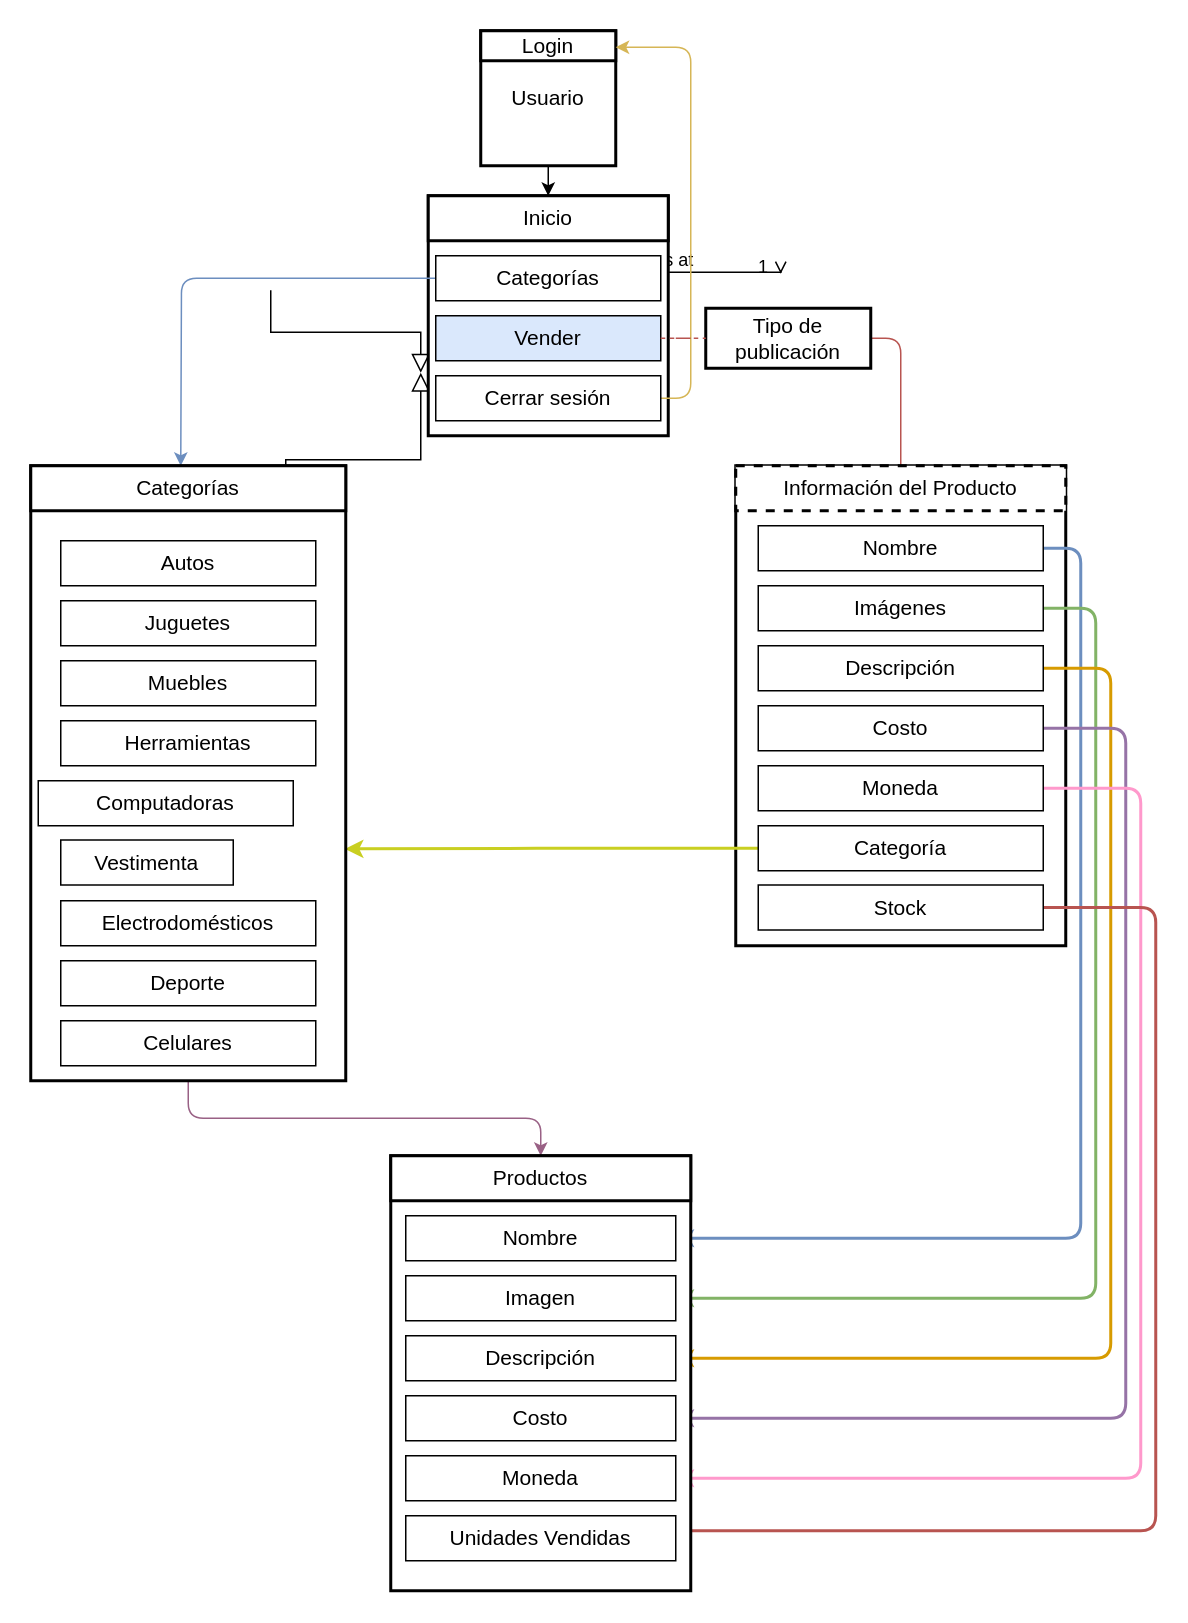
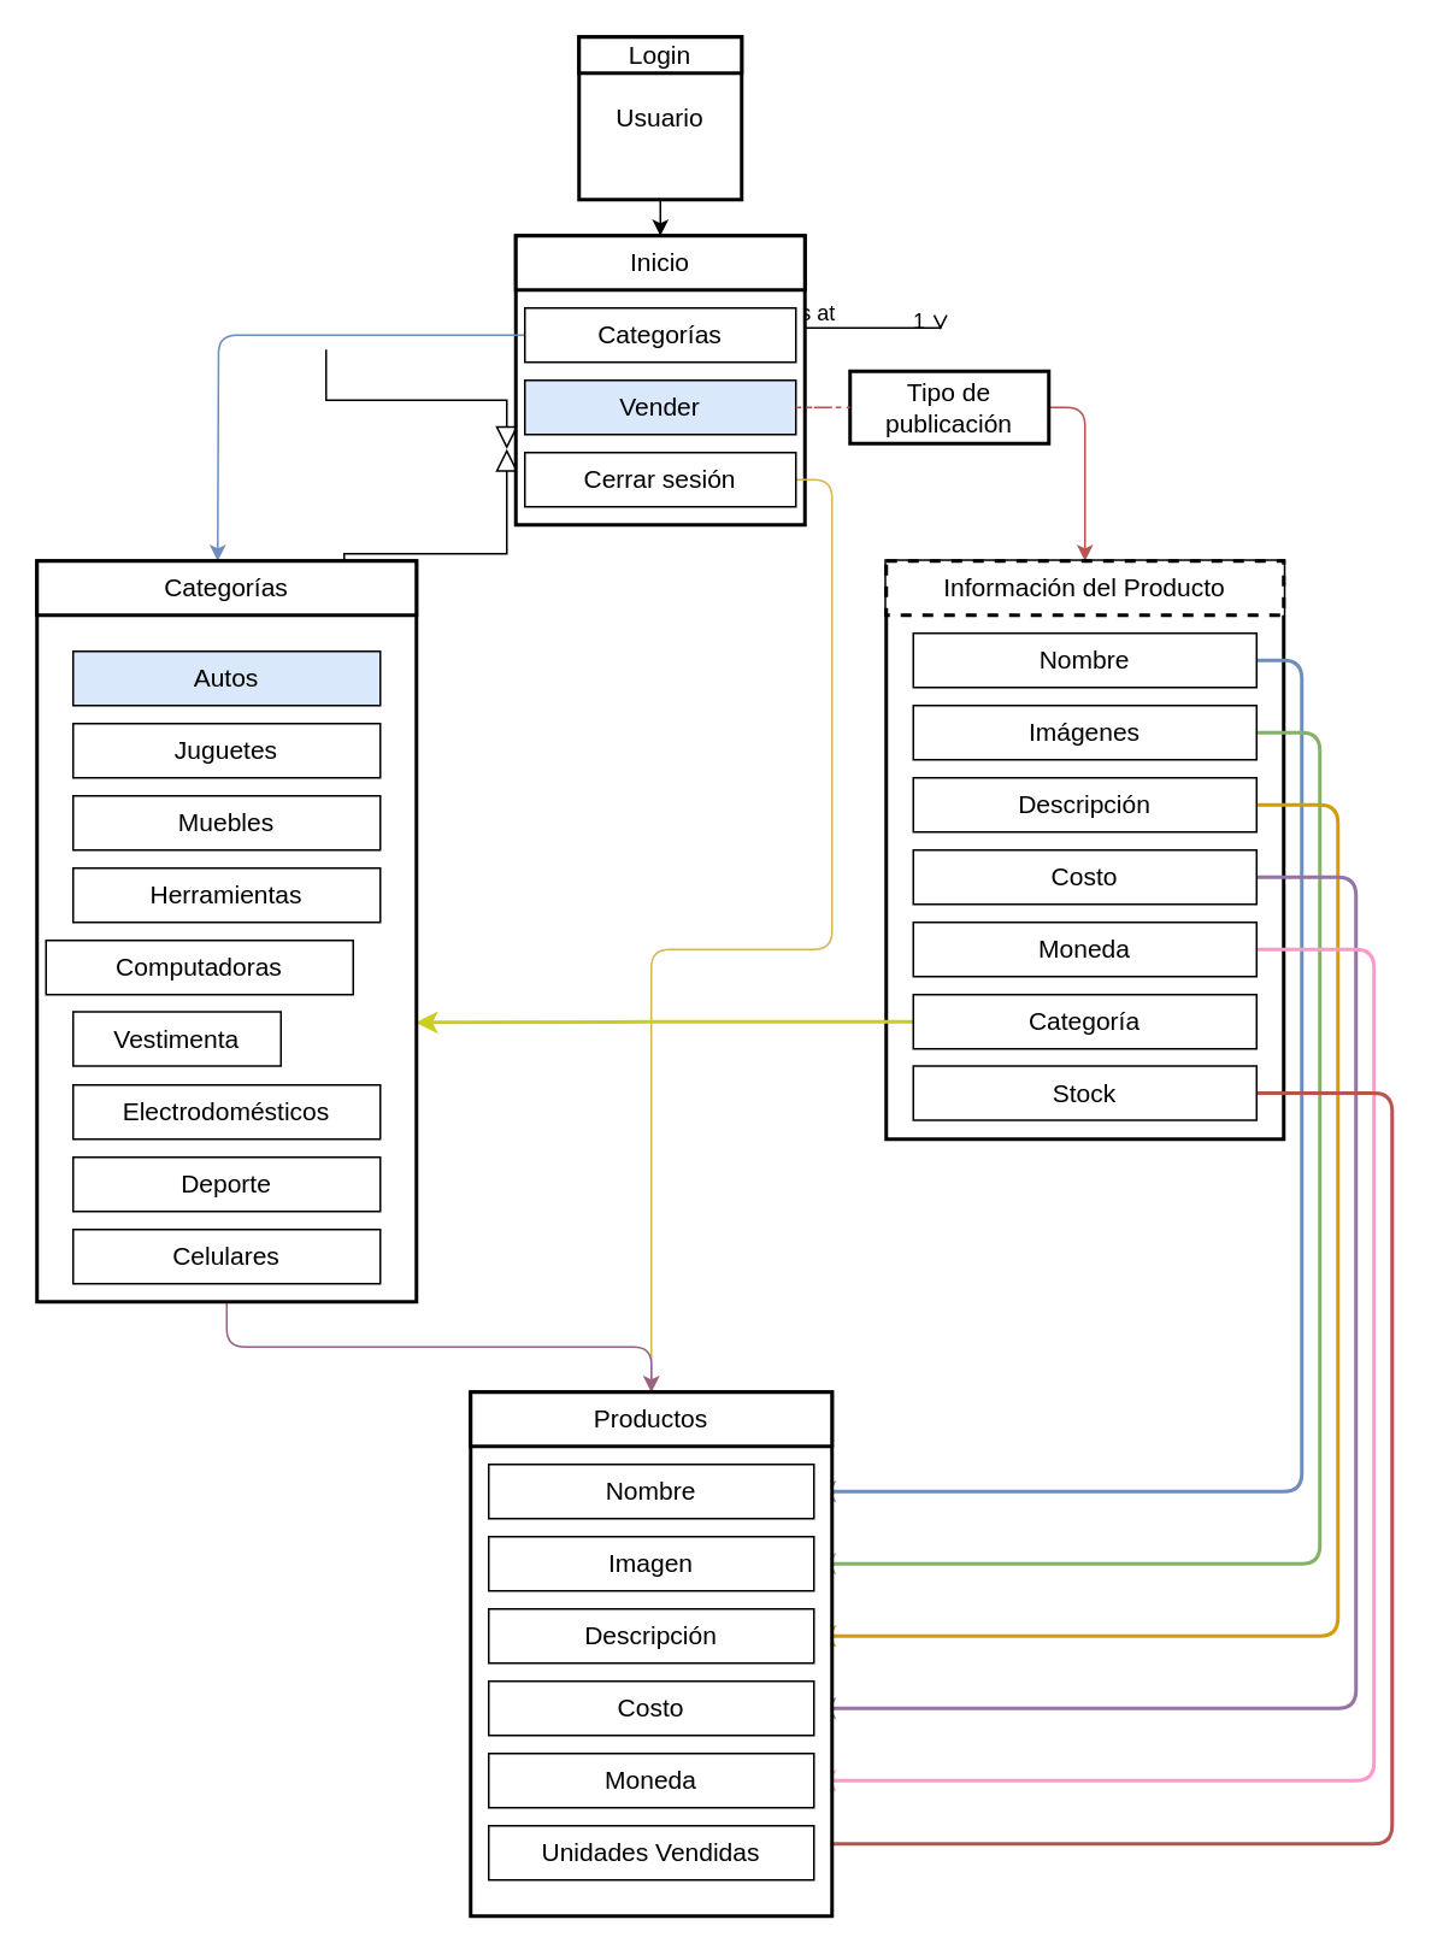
- <mxCell id="17" style="edgeStyle=orthogonalEdgeStyle;rounded=1;orthogonalLoop=1;jettySize=auto;html=1;exitX=1;exitY=0.5;exitDx=0;exitDy=0;entryX=1;entryY=0.122;entryDx=0;entryDy=0;entryPerimeter=0;fontSize=14;fillColor=#fff2cc;gradientColor=#ffd966;strokeColor=#d6b656;" edge="1" parent="1" source="18" target="9"><mxGeometry relative="1" as="geometry" /></mxCell>
+ <mxCell id="17" style="edgeStyle=orthogonalEdgeStyle;rounded=1;orthogonalLoop=1;jettySize=auto;html=1;exitX=1;exitY=0.5;exitDx=0;exitDy=0;fontSize=14;fillColor=#fff2cc;gradientColor=#ffd966;strokeColor=#d6b656;" edge="1" parent="1" source="18" target="50"><mxGeometry relative="1" as="geometry" /></mxCell>
- <mxCell id="15" style="edgeStyle=orthogonalEdgeStyle;rounded=1;orthogonalLoop=1;jettySize=auto;html=1;exitX=1;exitY=0.5;exitDx=0;exitDy=0;fontSize=14;startArrow=none;fillColor=#f8cecc;gradientColor=#ea6b66;strokeColor=#b85450;endArrow=none;" edge="1" parent="1" source="46" target="20"><mxGeometry relative="1" as="geometry"><Array as="points"><mxPoint x="600" y="225" /></Array></mxGeometry></mxCell>
+ <mxCell id="15" style="edgeStyle=orthogonalEdgeStyle;rounded=1;orthogonalLoop=1;jettySize=auto;html=1;exitX=1;exitY=0.5;exitDx=0;exitDy=0;fontSize=14;startArrow=none;fillColor=#f8cecc;gradientColor=#ea6b66;strokeColor=#b85450;" edge="1" parent="1" source="46" target="20"><mxGeometry relative="1" as="geometry"><Array as="points"><mxPoint x="600" y="225" /></Array></mxGeometry></mxCell>
- <mxCell id="35" value="Autos" style="rounded=0;whiteSpace=wrap;html=1;fontSize=14;strokeWidth=1;" vertex="1" parent="1"><mxGeometry x="40" y="360" width="170" height="30" as="geometry" /></mxCell>
+ <mxCell id="35" value="Autos" style="rounded=0;whiteSpace=wrap;html=1;fontSize=14;strokeWidth=1;fillColor=#dae8fc;" vertex="1" parent="1"><mxGeometry x="40" y="360" width="170" height="30" as="geometry" /></mxCell>
